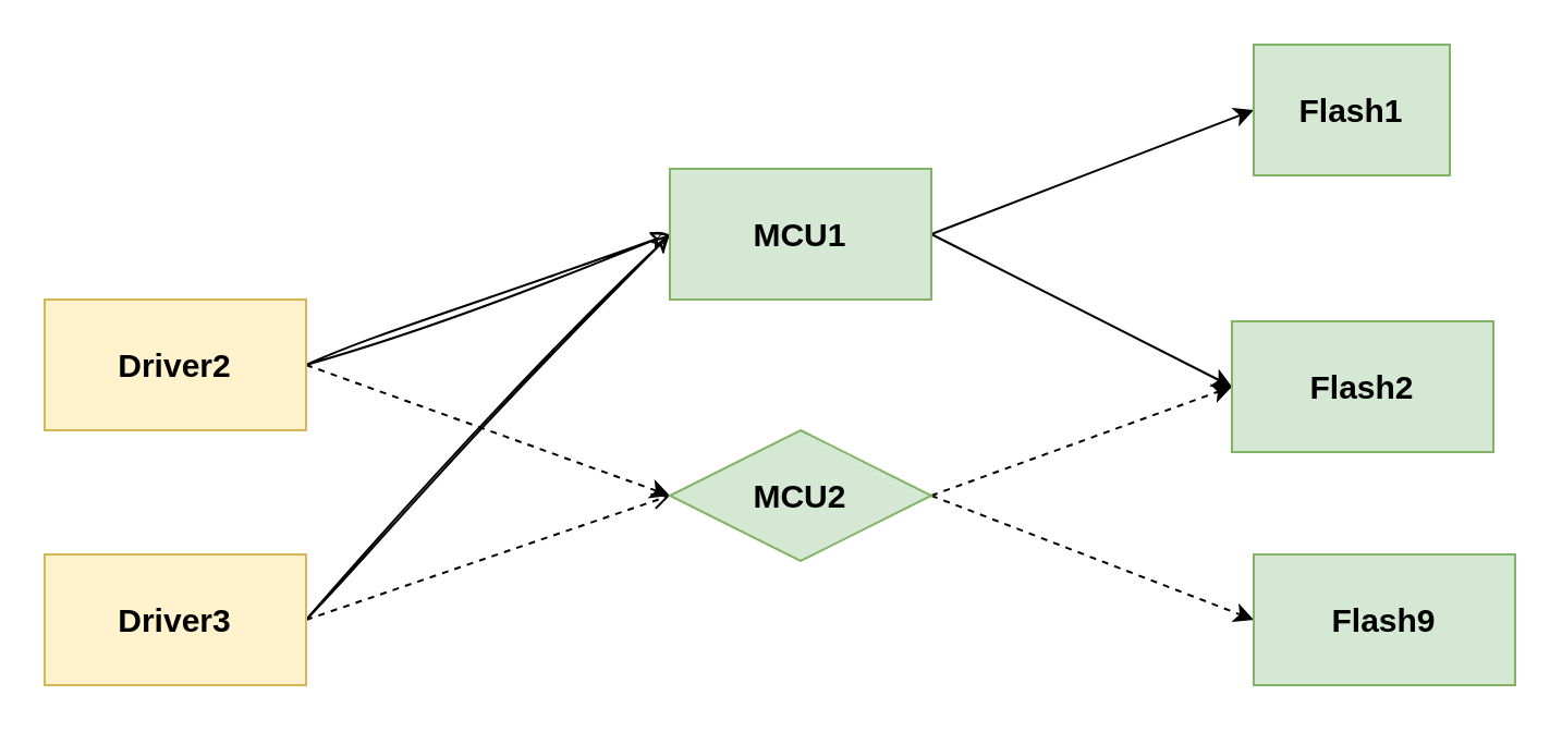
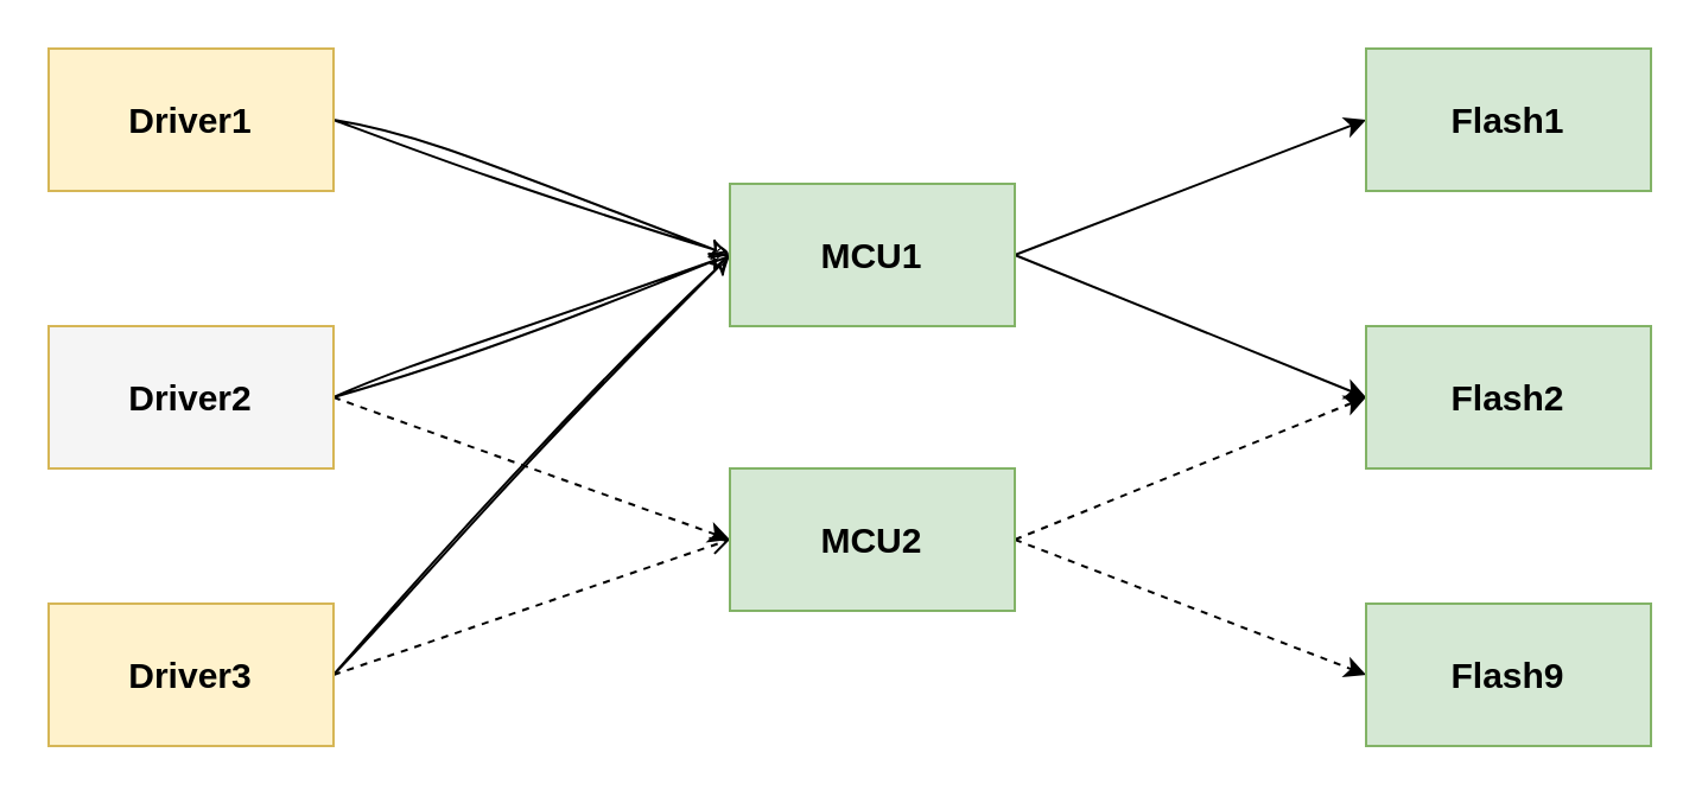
+ <mxCell id="3" value="Driver1" style="rounded=0;whiteSpace=wrap;html=1;fillColor=#fff2cc;strokeColor=#d6b656;fontSize=15;fontStyle=1" vertex="1" parent="1"><mxGeometry x="20" y="20" width="120" height="60" as="geometry" /></mxCell>
- <mxCell id="16" value="Flash1" style="rounded=0;whiteSpace=wrap;html=1;fillColor=#d5e8d4;strokeColor=#82b366;fontSize=15;fontStyle=1" vertex="1" parent="1"><mxGeometry x="575" y="20" width="90" height="60" as="geometry" /></mxCell>
+ <mxCell id="16" value="Flash1" style="rounded=0;whiteSpace=wrap;html=1;fillColor=#d5e8d4;strokeColor=#82b366;fontSize=15;fontStyle=1" vertex="1" parent="1"><mxGeometry x="575" y="20" width="120" height="60" as="geometry" /></mxCell>
+ <mxCell id="2" style="rounded=0;orthogonalLoop=1;jettySize=auto;html=1;exitX=1;exitY=0.5;exitDx=0;exitDy=0;entryX=0;entryY=0.5;entryDx=0;entryDy=0;sketch=1;curveFitting=1;jiggle=2;fontSize=15;fontStyle=1" edge="1" parent="1" source="3" target="12"><mxGeometry relative="1" as="geometry" /></mxCell>
- <mxCell id="6" value="Driver2" style="rounded=0;whiteSpace=wrap;html=1;fillColor=#fff2cc;strokeColor=#d6b656;fontSize=15;fontStyle=1" vertex="1" parent="1"><mxGeometry x="20" y="137" width="120" height="60" as="geometry" /></mxCell>
+ <mxCell id="6" value="Driver2" style="rounded=0;whiteSpace=wrap;html=1;fillColor=#f5f5f5;strokeColor=#d6b656;fontSize=15;fontStyle=1;" vertex="1" parent="1"><mxGeometry x="20" y="137" width="120" height="60" as="geometry" /></mxCell>
- <mxCell id="17" value="Flash2" style="rounded=0;whiteSpace=wrap;html=1;fillColor=#d5e8d4;strokeColor=#82b366;fontSize=15;fontStyle=1" vertex="1" parent="1"><mxGeometry x="565" y="147" width="120" height="60" as="geometry" /></mxCell>
+ <mxCell id="17" value="Flash2" style="rounded=0;whiteSpace=wrap;html=1;fillColor=#d5e8d4;strokeColor=#82b366;fontSize=15;fontStyle=1" vertex="1" parent="1"><mxGeometry x="575" y="137" width="120" height="60" as="geometry" /></mxCell>
- <mxCell id="15" value="MCU2" style="rhombus;whiteSpace=wrap;html=1;fillColor=#d5e8d4;strokeColor=#82b366;fontSize=15;fontStyle=1;" vertex="1" parent="1"><mxGeometry x="307" y="197" width="120" height="60" as="geometry" /></mxCell>
+ <mxCell id="15" value="MCU2" style="rounded=0;whiteSpace=wrap;html=1;fillColor=#d5e8d4;strokeColor=#82b366;fontSize=15;fontStyle=1" vertex="1" parent="1"><mxGeometry x="307" y="197" width="120" height="60" as="geometry" /></mxCell>
